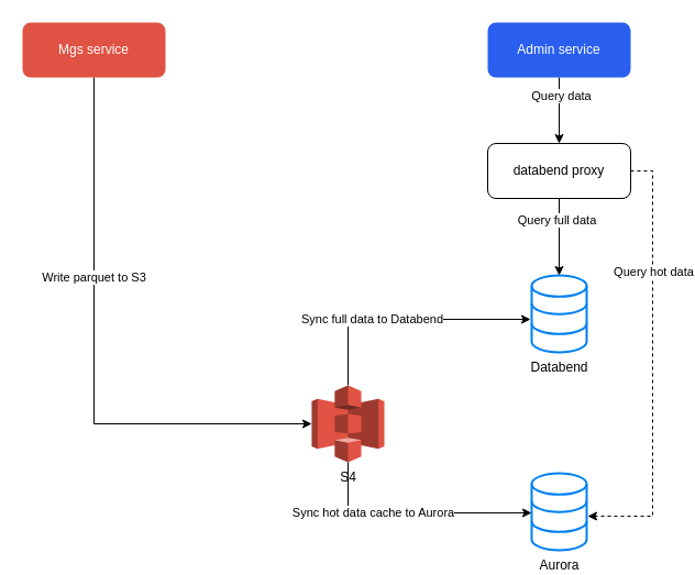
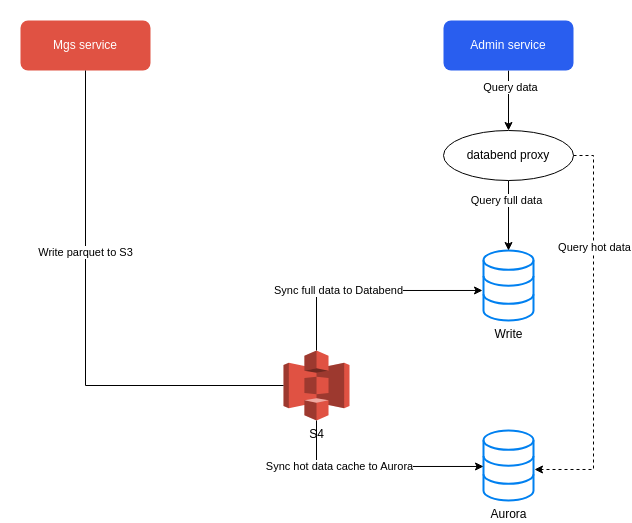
- <mxCell id="17" value="databend proxy" style="rounded=1;whiteSpace=wrap;html=1;fillColor=#FFFFFF;fontColor=#000000;strokeColor=default;" vertex="1" parent="1"><mxGeometry x="443" y="130" width="130" height="50" as="geometry" /></mxCell>
+ <mxCell id="17" value="databend proxy" style="ellipse;whiteSpace=wrap;html=1;fillColor=#FFFFFF;fontColor=#000000;strokeColor=default;" vertex="1" parent="1"><mxGeometry x="443" y="130" width="130" height="50" as="geometry" /></mxCell>
- <mxCell id="3" value="Databend" style="html=1;verticalLabelPosition=bottom;align=center;labelBackgroundColor=#ffffff;verticalAlign=top;strokeWidth=2;strokeColor=#0080F0;shadow=0;dashed=0;shape=mxgraph.ios7.icons.data;" vertex="1" parent="1"><mxGeometry x="483" y="250" width="50" height="70" as="geometry" /></mxCell>
+ <mxCell id="3" value="Write" style="html=1;verticalLabelPosition=bottom;align=center;labelBackgroundColor=#ffffff;verticalAlign=top;strokeWidth=2;strokeColor=#0080F0;shadow=0;dashed=0;shape=mxgraph.ios7.icons.data;" vertex="1" parent="1"><mxGeometry x="483" y="250" width="50" height="70" as="geometry" /></mxCell>
- <mxCell id="6" style="edgeStyle=orthogonalEdgeStyle;rounded=0;orthogonalLoop=1;jettySize=auto;html=1;exitX=0.5;exitY=1;exitDx=0;exitDy=0;entryX=0;entryY=0.5;entryDx=0;entryDy=0;entryPerimeter=0;" edge="1" parent="1" source="2" target="5"><mxGeometry relative="1" as="geometry" /></mxCell>
+ <mxCell id="6" style="edgeStyle=orthogonalEdgeStyle;rounded=0;orthogonalLoop=1;jettySize=auto;html=1;exitX=0.5;exitY=1;exitDx=0;exitDy=0;entryX=0;entryY=0.5;entryDx=0;entryDy=0;entryPerimeter=0;endArrow=none;" edge="1" parent="1" source="2" target="5"><mxGeometry relative="1" as="geometry" /></mxCell>
